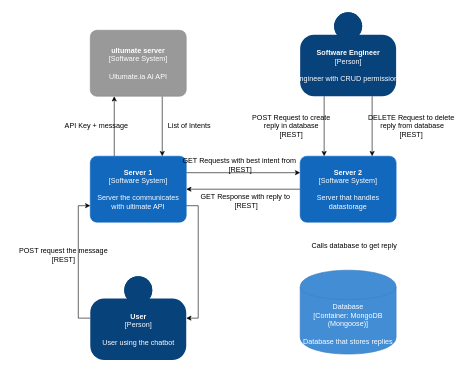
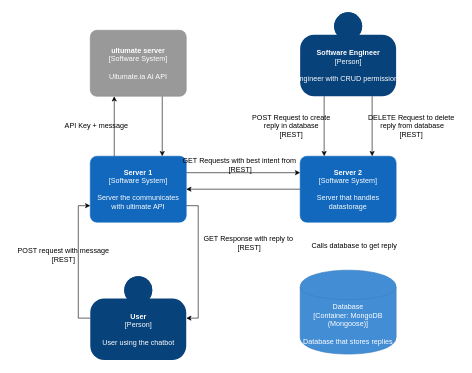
- <mxCell id="11" value="List of Intents" style="text;html=1;align=center;verticalAlign=middle;resizable=0;points=[];autosize=1;" parent="1" vertex="1"><mxGeometry x="270" y="200" width="90" height="20" as="geometry" /></mxCell>
- <mxCell id="21" value="GET Response with reply to&amp;nbsp;&lt;br&gt;[REST]" style="text;html=1;align=center;verticalAlign=middle;resizable=0;points=[];autosize=1;" parent="1" vertex="1"><mxGeometry x="325" y="320" width="170" height="30" as="geometry" /></mxCell>
+ <mxCell id="21" value="GET Response with reply to&amp;nbsp;&lt;br&gt;[REST]" style="text;html=1;align=center;verticalAlign=middle;resizable=0;points=[];autosize=1;" parent="1" vertex="1"><mxGeometry x="330" y="390" width="170" height="30" as="geometry" /></mxCell>
- <mxCell id="18" value="POST request the message&lt;br&gt;[REST]" style="text;html=1;align=center;verticalAlign=middle;resizable=0;points=[];autosize=1;" parent="1" vertex="1"><mxGeometry y="410" width="170" height="30" as="geometry" x="20" /></mxCell>
+ <mxCell id="18" value="POST request with message&lt;br&gt;[REST]" style="text;html=1;align=center;verticalAlign=middle;resizable=0;points=[];autosize=1;" parent="1" vertex="1"><mxGeometry y="410" width="170" height="30" as="geometry" x="20" /></mxCell>
